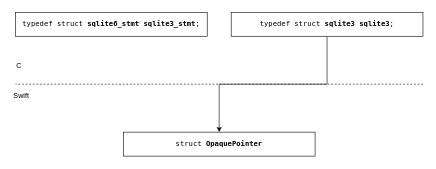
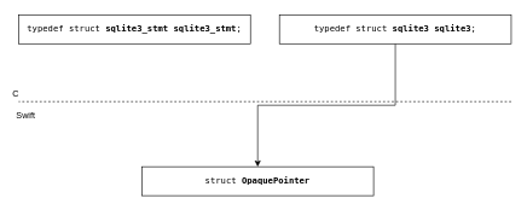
- <mxCell id="2" value="&lt;pre&gt;typedef struct &lt;b&gt;sqlite6_stmt sqlite3_stmt&lt;/b&gt;;&lt;/pre&gt;" style="rounded=0;whiteSpace=wrap;html=1;" vertex="1" parent="1"><mxGeometry x="25" y="20" width="320" height="40" as="geometry" /></mxCell>
+ <mxCell id="2" value="&lt;pre&gt;typedef struct &lt;b&gt;sqlite3_stmt sqlite3_stmt&lt;/b&gt;;&lt;/pre&gt;" style="rounded=0;whiteSpace=wrap;html=1;" vertex="1" parent="1"><mxGeometry x="25" y="20" width="320" height="40" as="geometry" /></mxCell>
- <mxCell id="7" value="C" style="text;html=1;strokeColor=none;fillColor=none;align=left;verticalAlign=middle;whiteSpace=wrap;rounded=0;" vertex="1" parent="1"><mxGeometry x="25" y="100" width="40" height="20" as="geometry" /></mxCell>
+ <mxCell id="7" value="C" style="text;html=1;strokeColor=none;fillColor=none;align=left;verticalAlign=middle;whiteSpace=wrap;rounded=0;" vertex="1" parent="1"><mxGeometry x="15" y="120" width="40" height="20" as="geometry" /></mxCell>
- <mxCell id="5" value="&lt;figure&gt;&lt;div&gt;&lt;pre&gt;&lt;code&gt;&lt;span&gt;&lt;span&gt;struct &lt;/span&gt;&lt;b&gt;&lt;span&gt;OpaquePointer&lt;/span&gt;&lt;/b&gt;&lt;/span&gt;&lt;/code&gt;&lt;/pre&gt;&lt;/div&gt;&lt;/figure&gt;" style="rounded=0;whiteSpace=wrap;html=1;" vertex="1" parent="1"><mxGeometry x="205" y="220" width="320" height="40" as="geometry" /></mxCell>
+ <mxCell id="5" value="&lt;figure&gt;&lt;div&gt;&lt;pre&gt;&lt;code&gt;&lt;span&gt;&lt;span&gt;struct &lt;/span&gt;&lt;b&gt;&lt;span&gt;OpaquePointer&lt;/span&gt;&lt;/b&gt;&lt;/span&gt;&lt;/code&gt;&lt;/pre&gt;&lt;/div&gt;&lt;/figure&gt;" style="rounded=0;whiteSpace=wrap;html=1;" vertex="1" parent="1"><mxGeometry x="195" y="230" width="320" height="40" as="geometry" /></mxCell>
